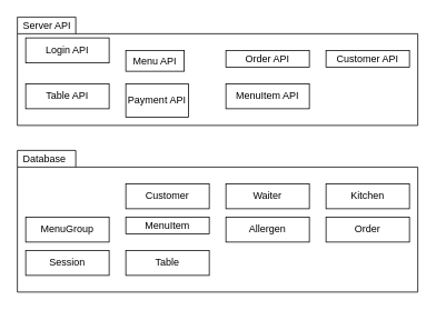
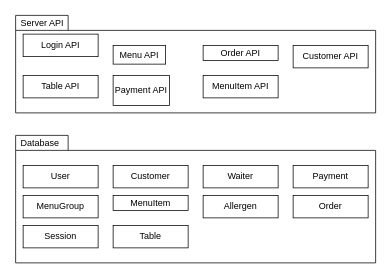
- <mxCell id="7" value="Customer API" style="html=1;whiteSpace=wrap;" vertex="1" parent="2"><mxGeometry x="370" y="40" width="100" height="20" as="geometry" /></mxCell>
+ <mxCell id="7" value="Customer API" style="html=1;whiteSpace=wrap;" vertex="1" parent="2"><mxGeometry x="370" y="40" width="100" height="30" as="geometry" /></mxCell>
+ <mxCell id="13" value="User" style="html=1;whiteSpace=wrap;" parent="11" vertex="1"><mxGeometry x="10" y="40" width="100" height="30" as="geometry" /></mxCell>
- <mxCell id="22" value="Kitchen" style="html=1;whiteSpace=wrap;" vertex="1" parent="11"><mxGeometry x="370" y="40" width="100" height="30" as="geometry" /></mxCell>
+ <mxCell id="22" value="Payment" style="html=1;whiteSpace=wrap;" vertex="1" parent="11"><mxGeometry x="370" y="40" width="100" height="30" as="geometry" /></mxCell>
